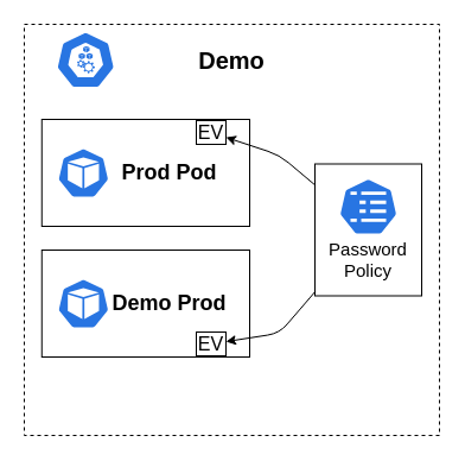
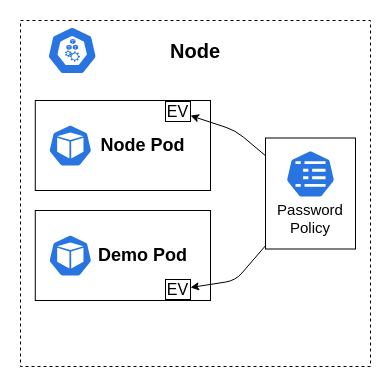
- <mxCell id="3" value="Demo" style="rounded=0;whiteSpace=wrap;html=1;dashed=1;verticalAlign=top;fontStyle=1;fontSize=20;spacingTop=12;" vertex="1" parent="2"><mxGeometry width="350" height="346" as="geometry" /></mxCell>
+ <mxCell id="3" value="Node" style="rounded=0;whiteSpace=wrap;html=1;dashed=1;verticalAlign=top;fontStyle=1;fontSize=20;spacingTop=12;" vertex="1" parent="2"><mxGeometry width="350" height="346" as="geometry" /></mxCell>
- <mxCell id="8" value="&lt;b style=&quot;font-size: 18px;&quot;&gt;&lt;font style=&quot;font-size: 18px;&quot;&gt;Prod Pod&lt;/font&gt;&lt;/b&gt;" style="rounded=0;whiteSpace=wrap;html=1;fontSize=18;spacingLeft=40;" vertex="1" parent="2"><mxGeometry x="14.77" y="80" width="175.23" height="90" as="geometry" /></mxCell>
+ <mxCell id="8" value="&lt;b style=&quot;font-size: 18px;&quot;&gt;&lt;font style=&quot;font-size: 18px;&quot;&gt;Node Pod&lt;/font&gt;&lt;/b&gt;" style="rounded=0;whiteSpace=wrap;html=1;fontSize=18;spacingLeft=40;" vertex="1" parent="2"><mxGeometry x="14.77" y="80" width="175.23" height="90" as="geometry" /></mxCell>
- <mxCell id="10" value="&lt;b style=&quot;font-size: 18px;&quot;&gt;&lt;font style=&quot;font-size: 18px;&quot;&gt;Demo Prod&lt;/font&gt;&lt;/b&gt;" style="rounded=0;whiteSpace=wrap;html=1;fontSize=18;spacingLeft=40;" vertex="1" parent="2"><mxGeometry x="14.77" y="190" width="175.23" height="90" as="geometry" /></mxCell>
+ <mxCell id="10" value="&lt;b style=&quot;font-size: 18px;&quot;&gt;&lt;font style=&quot;font-size: 18px;&quot;&gt;Demo Pod&lt;/font&gt;&lt;/b&gt;" style="rounded=0;whiteSpace=wrap;html=1;fontSize=18;spacingLeft=40;" vertex="1" parent="2"><mxGeometry x="14.77" y="190" width="175.23" height="90" as="geometry" /></mxCell>
